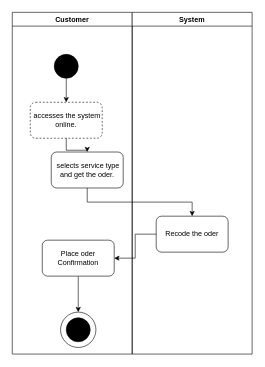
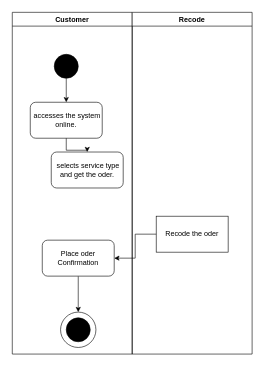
- <mxCell id="12" value="System" style="swimlane;whiteSpace=wrap;html=1;" parent="1" vertex="1"><mxGeometry x="220" y="20" width="200" height="570" as="geometry" /></mxCell>
+ <mxCell id="12" value="Recode" style="swimlane;whiteSpace=wrap;html=1;" parent="1" vertex="1"><mxGeometry x="220" y="20" width="200" height="570" as="geometry" /></mxCell>
- <mxCell id="4" value="&amp;nbsp;accesses the system online." style="rounded=1;whiteSpace=wrap;html=1;dashed=1;" parent="2" vertex="1"><mxGeometry x="30" y="150" width="120" height="60" as="geometry" /></mxCell>
+ <mxCell id="4" value="&amp;nbsp;accesses the system online." style="rounded=1;whiteSpace=wrap;html=1;" parent="2" vertex="1"><mxGeometry x="30" y="150" width="120" height="60" as="geometry" /></mxCell>
- <mxCell id="14" style="edgeStyle=orthogonalEdgeStyle;rounded=0;orthogonalLoop=1;jettySize=auto;html=1;exitX=0.5;exitY=1;exitDx=0;exitDy=0;" parent="1" source="6" target="13" edge="1"><mxGeometry relative="1" as="geometry"><mxPoint x="310" y="313" as="targetPoint" /></mxGeometry></mxCell>
- <mxCell id="13" value="Recode the oder" style="rounded=1;whiteSpace=wrap;html=1;" parent="12" vertex="1"><mxGeometry x="40" y="340" width="120" height="60" as="geometry" /></mxCell>
+ <mxCell id="13" value="Recode the oder" style="whiteSpace=wrap;html=1;rounded=0;" parent="12" vertex="1"><mxGeometry x="40" y="340" width="120" height="60" as="geometry" /></mxCell>
